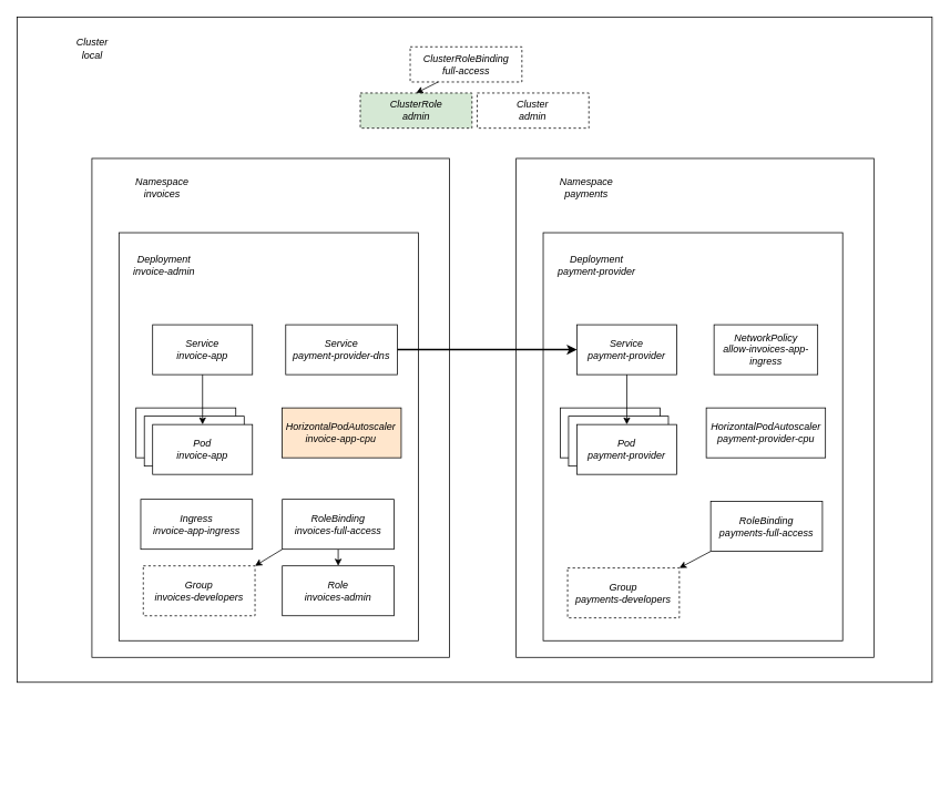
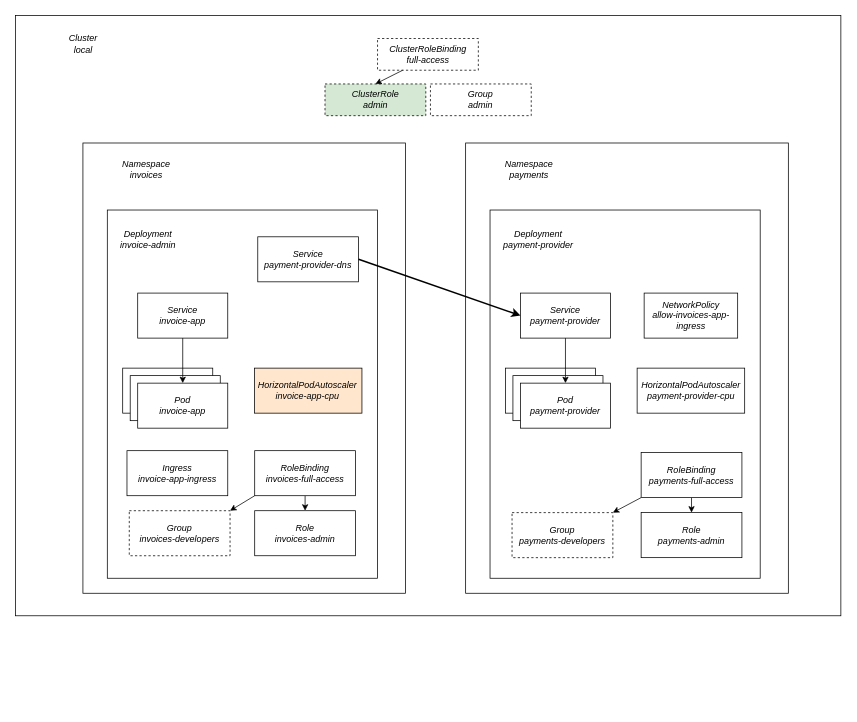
- <mxCell id="6" value="&lt;i&gt;ClusterRoleBinding&lt;br&gt;&lt;/i&gt;&lt;i&gt;full-access&lt;br&gt;&lt;/i&gt;" style="rounded=0;whiteSpace=wrap;html=1;dashed=1;" parent="3" vertex="1"><mxGeometry x="472.601" y="35.773" width="134.299" height="42.25" as="geometry" /></mxCell>
+ <mxCell id="6" value="&lt;i&gt;ClusterRoleBinding&lt;br&gt;&lt;/i&gt;&lt;i&gt;full-access&lt;br&gt;&lt;/i&gt;" style="rounded=0;whiteSpace=wrap;html=1;dashed=1;" parent="3" vertex="1"><mxGeometry x="482.601" y="30.773" width="134.299" height="42.25" as="geometry" /></mxCell>
- <mxCell id="8" value="&lt;i&gt;Cluster&lt;br&gt;admin&lt;br&gt;&lt;/i&gt;" style="rounded=0;whiteSpace=wrap;html=1;dashed=1;" parent="3" vertex="1"><mxGeometry x="553.101" y="91.332" width="134.299" height="42.25" as="geometry" /></mxCell>
+ <mxCell id="8" value="&lt;i&gt;Group&lt;br&gt;admin&lt;br&gt;&lt;/i&gt;" style="rounded=0;whiteSpace=wrap;html=1;dashed=1;" parent="3" vertex="1"><mxGeometry x="553.101" y="91.332" width="134.299" height="42.25" as="geometry" /></mxCell>
- <mxCell id="31" value="&lt;i&gt;Service&lt;br&gt;&lt;/i&gt;&lt;i&gt;payment-provider-dns&lt;/i&gt;&lt;i&gt;&lt;br&gt;&lt;/i&gt;" style="rounded=0;whiteSpace=wrap;html=1;" parent="2" vertex="1"><mxGeometry x="323.001" y="370.0" width="134.299" height="60" as="geometry" /></mxCell>
+ <mxCell id="31" value="&lt;i&gt;Service&lt;br&gt;&lt;/i&gt;&lt;i&gt;payment-provider-dns&lt;/i&gt;&lt;i&gt;&lt;br&gt;&lt;/i&gt;" style="rounded=0;whiteSpace=wrap;html=1;" parent="2" vertex="1"><mxGeometry x="323.001" y="295" width="134.299" height="60" as="geometry" /></mxCell>
+ <mxCell id="21" style="edgeStyle=none;html=1;exitX=0.5;exitY=1;exitDx=0;exitDy=0;entryX=0.5;entryY=0;entryDx=0;entryDy=0;" parent="2" source="22" target="23" edge="1"><mxGeometry relative="1" as="geometry" /></mxCell>
+ <mxCell id="23" value="&lt;i&gt;Role&lt;br&gt;&lt;/i&gt;&lt;i&gt;payments-admin&lt;/i&gt;&lt;i&gt;&lt;br&gt;&lt;/i&gt;" style="rounded=0;whiteSpace=wrap;html=1;" parent="2" vertex="1"><mxGeometry x="833.851" y="662.54" width="134.299" height="60" as="geometry" /></mxCell>
